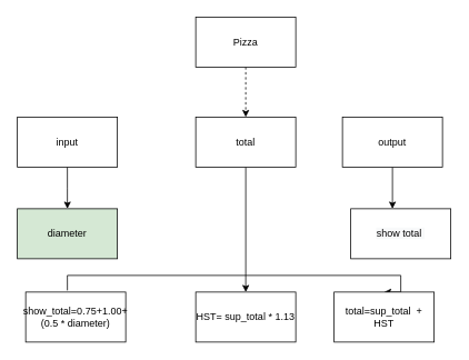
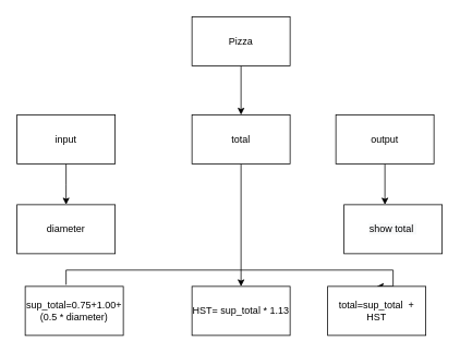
- <mxCell id="2" style="edgeStyle=orthogonalEdgeStyle;rounded=0;html=1;entryX=0.5;entryY=0;entryDx=0;entryDy=0;dashed=1;" edge="1" parent="1" source="3" target="7"><mxGeometry relative="1" as="geometry" /></mxCell>
+ <mxCell id="2" style="edgeStyle=orthogonalEdgeStyle;rounded=0;html=1;entryX=0.5;entryY=0;entryDx=0;entryDy=0;" edge="1" parent="1" source="3" target="7"><mxGeometry relative="1" as="geometry" /></mxCell>
- <mxCell id="10" value="diameter&lt;br&gt;" style="rounded=0;whiteSpace=wrap;html=1;fillColor=#d5e8d4;" vertex="1" parent="1"><mxGeometry x="20" y="250" width="120" height="60" as="geometry" /></mxCell>
+ <mxCell id="10" value="diameter&lt;br&gt;" style="rounded=0;whiteSpace=wrap;html=1;" vertex="1" parent="1"><mxGeometry x="20" y="250" width="120" height="60" as="geometry" /></mxCell>
- <mxCell id="14" value="show_total=0.75+1.00+(0.5 * diameter)&lt;br&gt;" style="rounded=0;whiteSpace=wrap;html=1;" vertex="1" parent="1"><mxGeometry x="30" y="350" width="120" height="60" as="geometry" /></mxCell>
+ <mxCell id="14" value="sup_total=0.75+1.00+(0.5 * diameter)&lt;br&gt;" style="rounded=0;whiteSpace=wrap;html=1;" vertex="1" parent="1"><mxGeometry x="30" y="350" width="120" height="60" as="geometry" /></mxCell>
